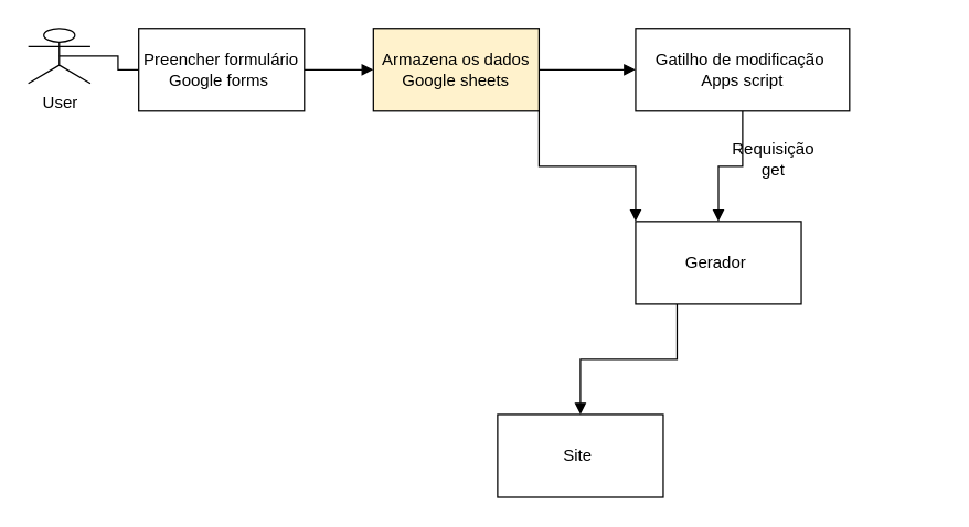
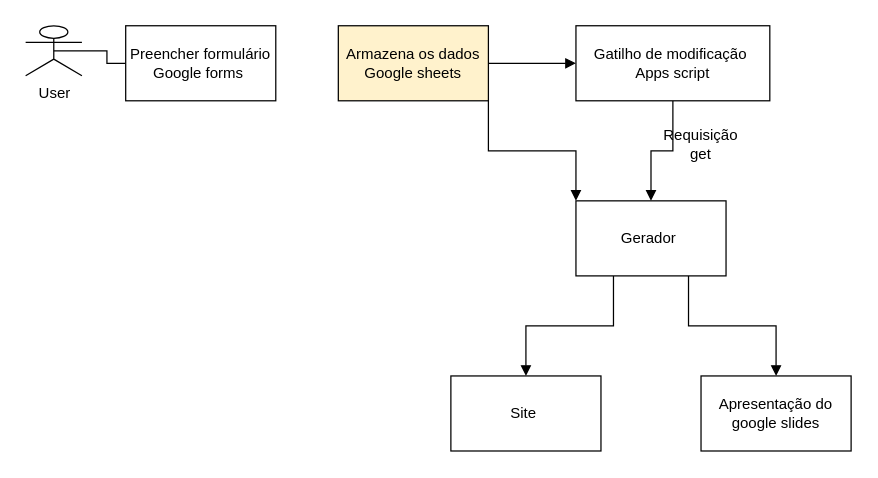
- <mxCell id="4" style="edgeStyle=orthogonalEdgeStyle;rounded=0;orthogonalLoop=1;jettySize=auto;html=1;exitX=1;exitY=0.5;exitDx=0;exitDy=0;endArrow=block;endFill=1;" parent="1" source="5" target="8" edge="1"><mxGeometry relative="1" as="geometry" /></mxCell>
+ <mxCell id="12" style="edgeStyle=orthogonalEdgeStyle;rounded=0;orthogonalLoop=1;jettySize=auto;html=1;exitX=0.75;exitY=1;exitDx=0;exitDy=0;endArrow=block;endFill=1;" parent="1" source="13" target="16" edge="1"><mxGeometry relative="1" as="geometry" /></mxCell>
+ <mxCell id="16" value="Apresentação do google slides" style="rounded=0;whiteSpace=wrap;html=1;" parent="1" vertex="1"><mxGeometry x="560" y="300" width="120" height="60" as="geometry" /></mxCell>
